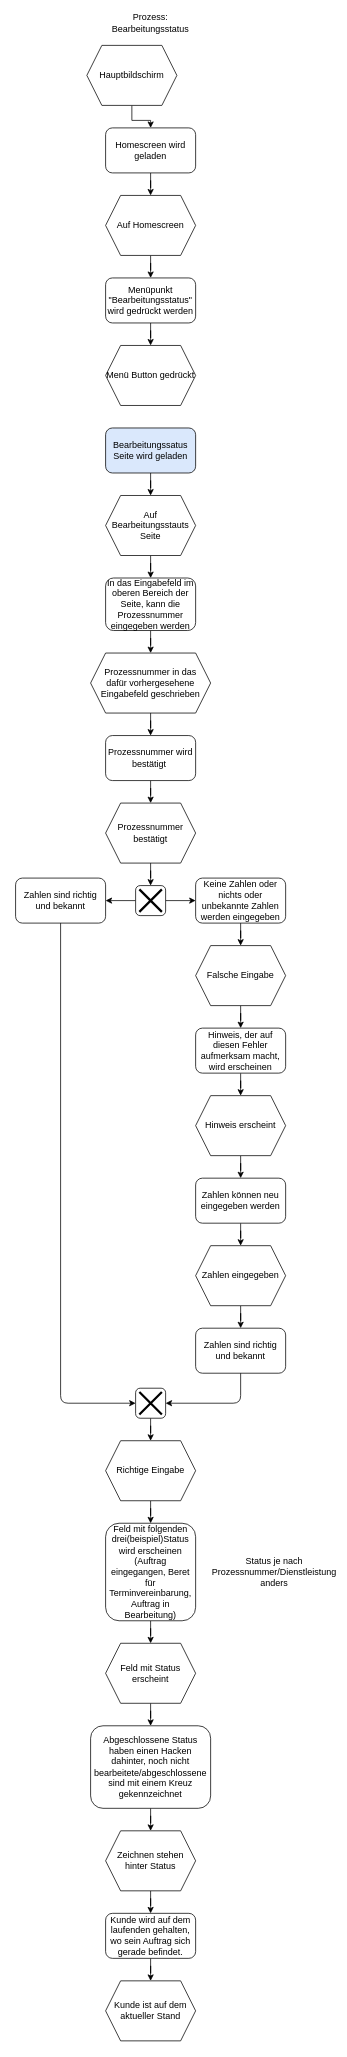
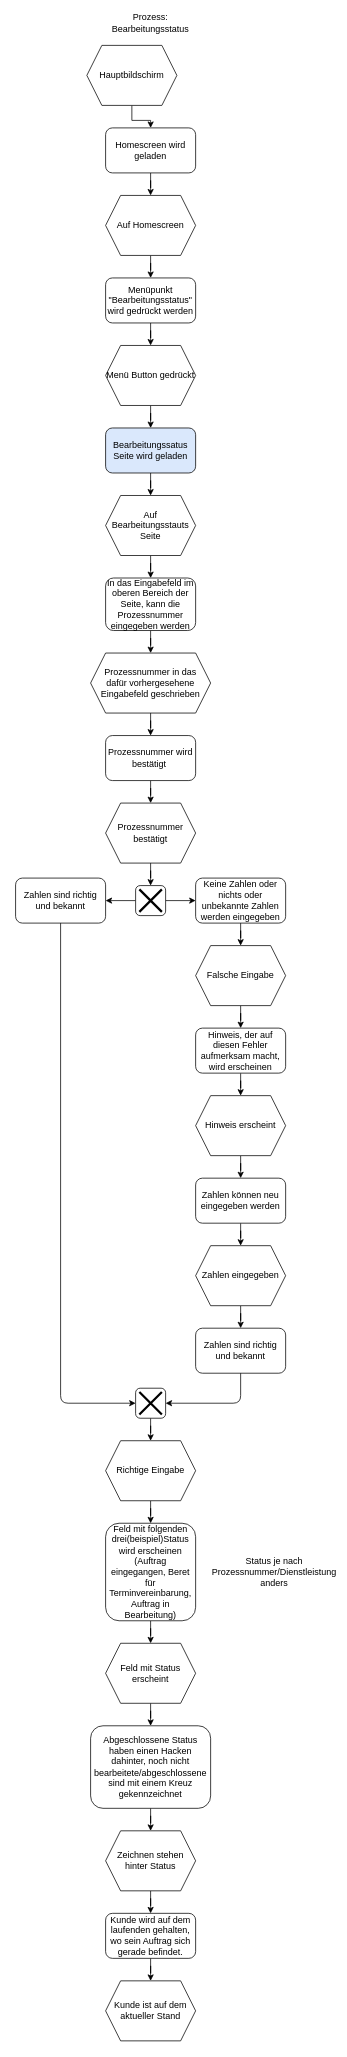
+ <mxCell id="11" value="" style="edgeStyle=orthogonalEdgeStyle;rounded=0;orthogonalLoop=1;jettySize=auto;html=1;" edge="1" parent="1" source="12" target="14"><mxGeometry relative="1" as="geometry" /></mxCell>
